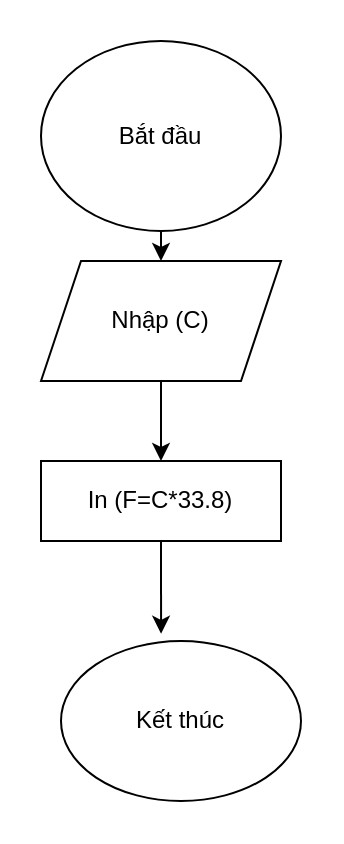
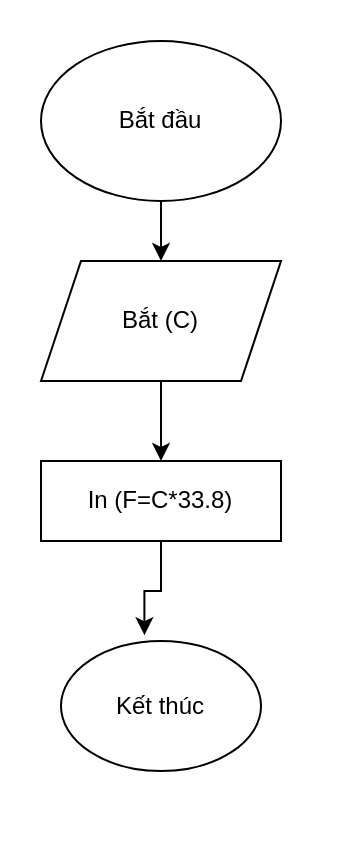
- <mxCell id="2" value="Bắt đầu" style="ellipse;whiteSpace=wrap;html=1;" vertex="1" parent="1"><mxGeometry x="20" y="20" width="120" height="95" as="geometry" /></mxCell>
+ <mxCell id="2" value="Bắt đầu" style="ellipse;whiteSpace=wrap;html=1;" vertex="1" parent="1"><mxGeometry x="20" y="20" width="120" height="80" as="geometry" /></mxCell>
- <mxCell id="4" value="Nhập (C)" style="shape=parallelogram;perimeter=parallelogramPerimeter;whiteSpace=wrap;html=1;fixedSize=1;" vertex="1" parent="1"><mxGeometry x="20" y="130" width="120" height="60" as="geometry" /></mxCell>
+ <mxCell id="4" value="Bắt (C)" style="shape=parallelogram;perimeter=parallelogramPerimeter;whiteSpace=wrap;html=1;fixedSize=1;" vertex="1" parent="1"><mxGeometry x="20" y="130" width="120" height="60" as="geometry" /></mxCell>
- <mxCell id="7" value="Kết thúc" style="ellipse;whiteSpace=wrap;html=1;" vertex="1" parent="1"><mxGeometry x="30" y="320" width="120" height="80" as="geometry" /></mxCell>
+ <mxCell id="7" value="Kết thúc" style="ellipse;whiteSpace=wrap;html=1;" vertex="1" parent="1"><mxGeometry x="30" y="320" width="100" height="65" as="geometry" /></mxCell>
